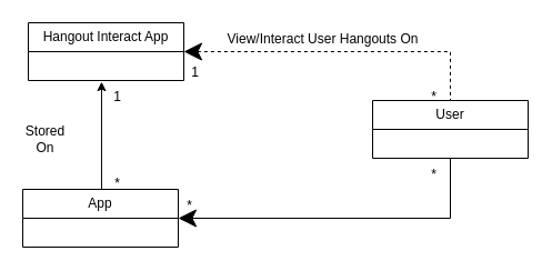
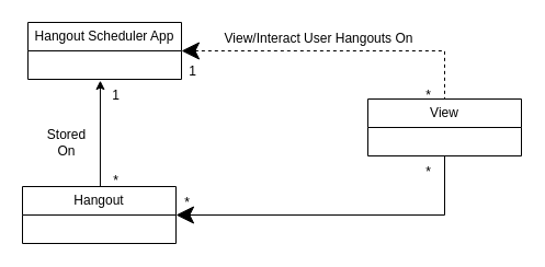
- <mxCell id="3" value="Hangout Interact App" style="swimlane;fontStyle=0;childLayout=stackLayout;horizontal=1;startSize=26;fillColor=none;horizontalStack=0;resizeParent=1;resizeParentMax=0;resizeLast=0;collapsible=1;marginBottom=0;whiteSpace=wrap;html=1;" vertex="1" parent="1"><mxGeometry x="25" y="20" width="140" height="52" as="geometry" /></mxCell>
+ <mxCell id="3" value="Hangout Scheduler App" style="swimlane;fontStyle=0;childLayout=stackLayout;horizontal=1;startSize=26;fillColor=none;horizontalStack=0;resizeParent=1;resizeParentMax=0;resizeLast=0;collapsible=1;marginBottom=0;whiteSpace=wrap;html=1;" vertex="1" parent="1"><mxGeometry x="25" y="20" width="140" height="52" as="geometry" /></mxCell>
- <mxCell id="6" value="User" style="swimlane;fontStyle=0;childLayout=stackLayout;horizontal=1;startSize=26;fillColor=none;horizontalStack=0;resizeParent=1;resizeParentMax=0;resizeLast=0;collapsible=1;marginBottom=0;whiteSpace=wrap;html=1;" vertex="1" parent="1"><mxGeometry x="335" y="90" width="140" height="52" as="geometry" /></mxCell>
+ <mxCell id="6" value="View" style="swimlane;fontStyle=0;childLayout=stackLayout;horizontal=1;startSize=26;fillColor=none;horizontalStack=0;resizeParent=1;resizeParentMax=0;resizeLast=0;collapsible=1;marginBottom=0;whiteSpace=wrap;html=1;" vertex="1" parent="1"><mxGeometry x="335" y="90" width="140" height="52" as="geometry" /></mxCell>
- <mxCell id="12" value="Stored&lt;div&gt;On&lt;/div&gt;" style="text;html=1;align=center;verticalAlign=middle;resizable=0;points=[];autosize=1;strokeColor=none;fillColor=none;" vertex="1" parent="1"><mxGeometry x="10" y="105" width="60" height="40" as="geometry" /></mxCell>
+ <mxCell id="12" value="Stored&lt;div&gt;On&lt;/div&gt;" style="text;html=1;align=center;verticalAlign=middle;resizable=0;points=[];autosize=1;strokeColor=none;fillColor=none;" vertex="1" parent="1"><mxGeometry x="30" y="110" width="60" height="40" as="geometry" /></mxCell>
- <mxCell id="5" value="App" style="swimlane;fontStyle=0;childLayout=stackLayout;horizontal=1;startSize=26;fillColor=none;horizontalStack=0;resizeParent=1;resizeParentMax=0;resizeLast=0;collapsible=1;marginBottom=0;whiteSpace=wrap;html=1;" vertex="1" parent="1"><mxGeometry x="20" y="170" width="140" height="52" as="geometry" /></mxCell>
+ <mxCell id="5" value="Hangout" style="swimlane;fontStyle=0;childLayout=stackLayout;horizontal=1;startSize=26;fillColor=none;horizontalStack=0;resizeParent=1;resizeParentMax=0;resizeLast=0;collapsible=1;marginBottom=0;whiteSpace=wrap;html=1;" vertex="1" parent="1"><mxGeometry x="20" y="170" width="140" height="52" as="geometry" /></mxCell>
